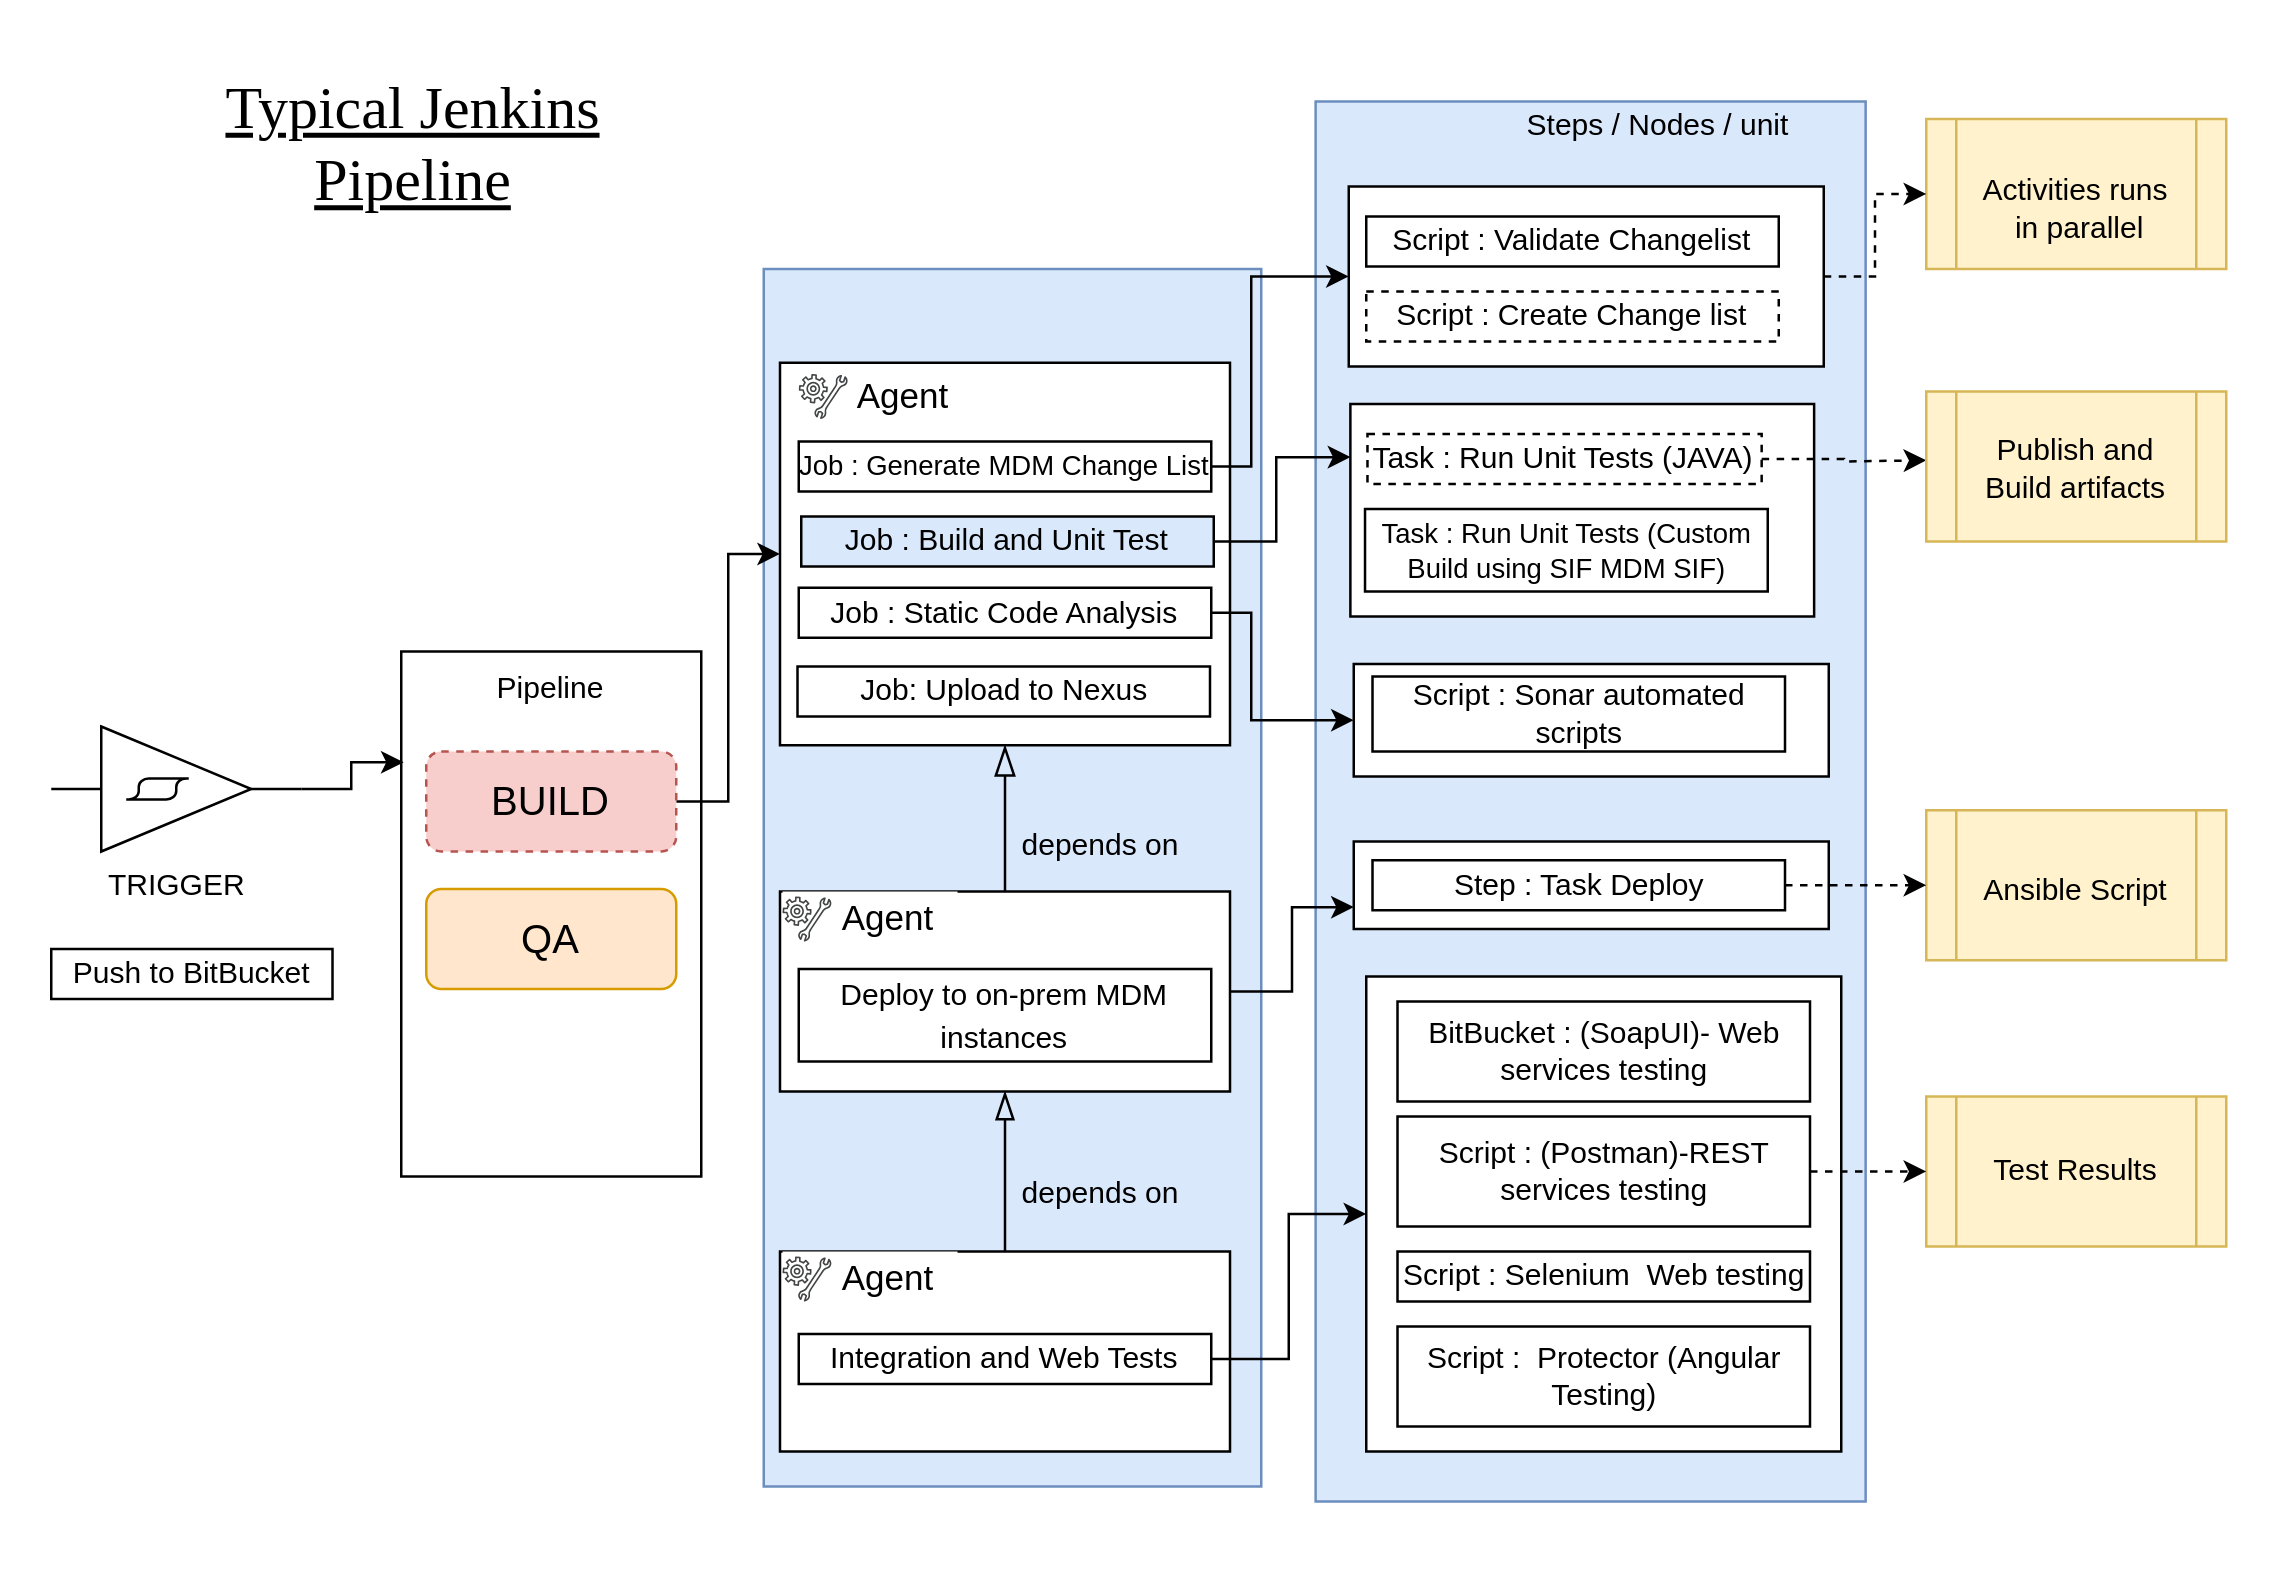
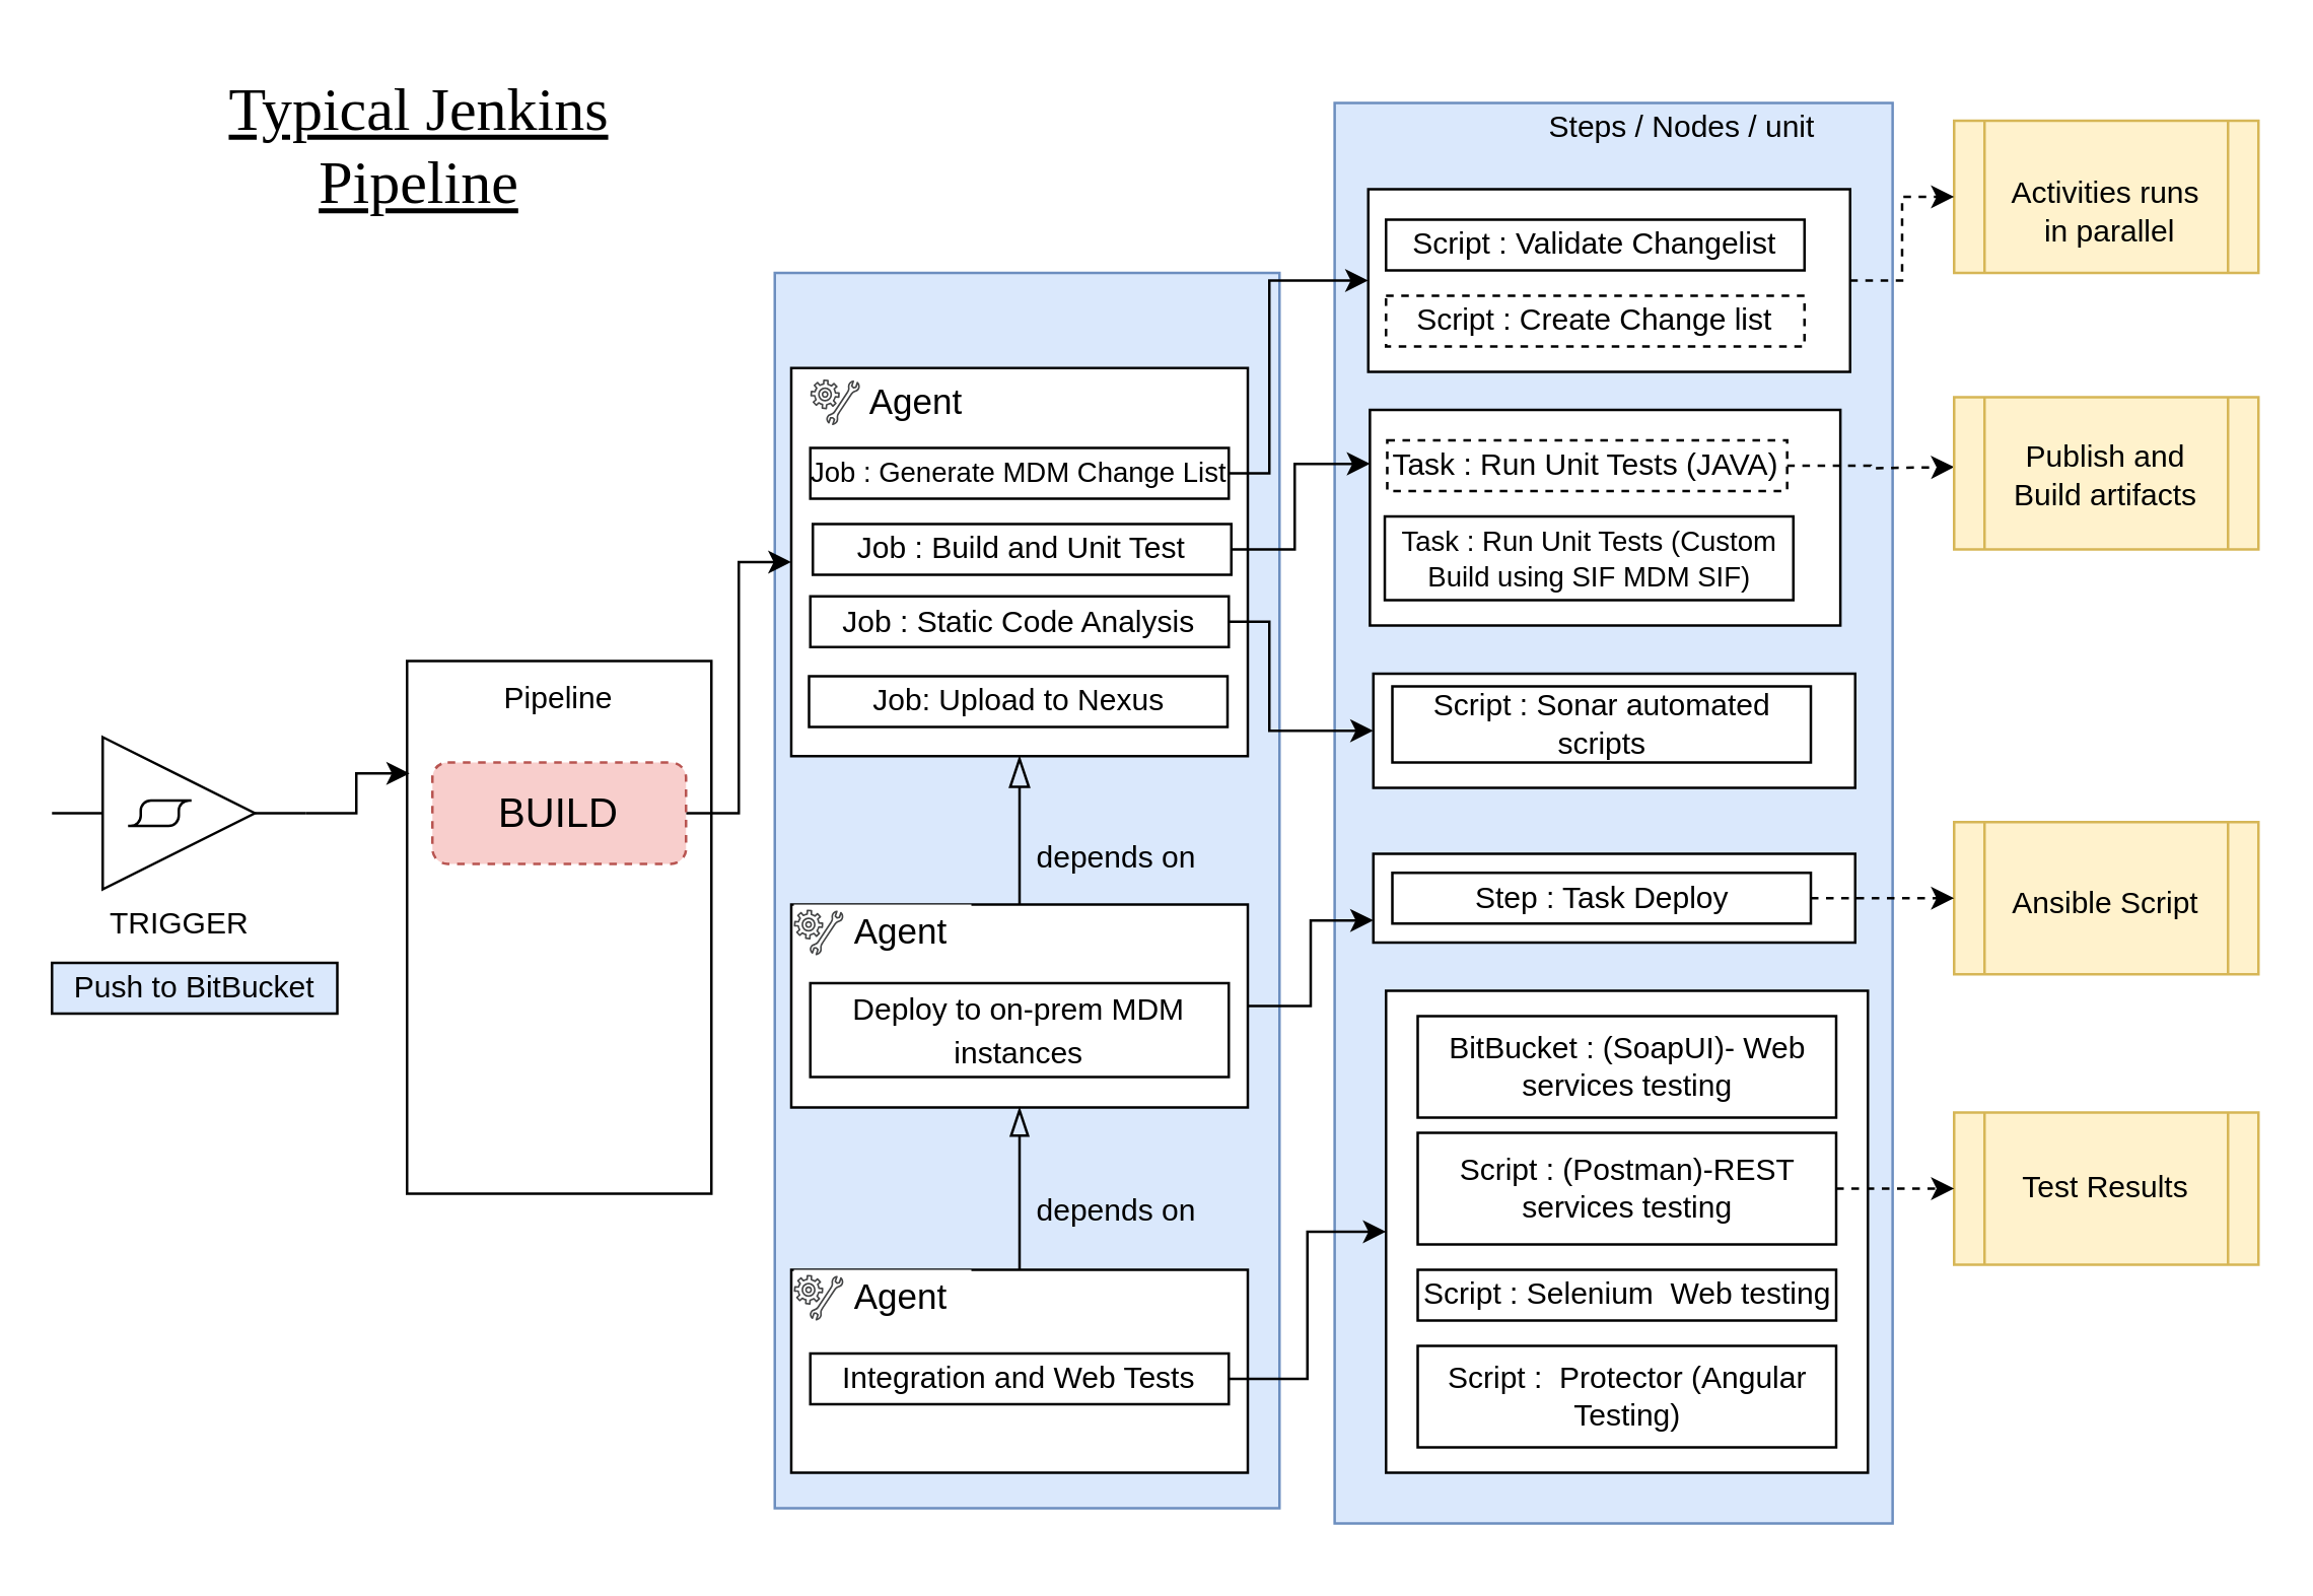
- <mxCell id="18" value="&lt;p class=&quot;MsoNormal&quot; align=&quot;center&quot; style=&quot;margin: 0cm ; line-height: 12.3pt ; font-size: 9pt ; font-family: &amp;#34;arial&amp;#34; , sans-serif&quot;&gt;&lt;span lang=&quot;EN-US&quot;&gt;Job : Build and Unit Test&lt;/span&gt;&lt;/p&gt;" style="rounded=0;whiteSpace=wrap;html=1;fontSize=12;spacing=0;fillColor=#dae8fc;" vertex="1" parent="1"><mxGeometry x="320" y="206" width="165" height="20" as="geometry" /></mxCell>
+ <mxCell id="18" value="&lt;p class=&quot;MsoNormal&quot; align=&quot;center&quot; style=&quot;margin: 0cm ; line-height: 12.3pt ; font-size: 9pt ; font-family: &amp;#34;arial&amp;#34; , sans-serif&quot;&gt;&lt;span lang=&quot;EN-US&quot;&gt;Job : Build and Unit Test&lt;/span&gt;&lt;/p&gt;" style="rounded=0;whiteSpace=wrap;html=1;fontSize=12;spacing=0;" vertex="1" parent="1"><mxGeometry x="320" y="206" width="165" height="20" as="geometry" /></mxCell>
- <mxCell id="13" value="TRIGGER" style="verticalLabelPosition=bottom;shadow=0;dashed=0;align=center;html=1;verticalAlign=top;shape=mxgraph.electrical.logic_gates.schmitt_trigger;" vertex="1" parent="1"><mxGeometry x="20" y="290" width="100" height="50" as="geometry" /></mxCell>
+ <mxCell id="13" value="TRIGGER" style="verticalLabelPosition=bottom;shadow=0;dashed=0;align=center;html=1;verticalAlign=top;shape=mxgraph.electrical.logic_gates.schmitt_trigger;" vertex="1" parent="1"><mxGeometry y="290" width="100" height="60" as="geometry" x="20" /></mxCell>
- <mxCell id="16" value="QA" style="rounded=1;whiteSpace=wrap;html=1;fontSize=16;fillColor=#ffe6cc;strokeColor=#d79b00;" vertex="1" parent="1"><mxGeometry x="170" y="355" width="100" height="40" as="geometry" /></mxCell>
- <mxCell id="38" value="&lt;p class=&quot;MsoNormal&quot; align=&quot;center&quot; style=&quot;margin: 0cm ; line-height: 12.3pt ; font-size: 9pt ; font-family: &amp;#34;arial&amp;#34; , sans-serif&quot;&gt;&lt;span lang=&quot;EN-US&quot;&gt;Push to BitBucket&lt;/span&gt;&lt;/p&gt;" style="rounded=0;whiteSpace=wrap;html=1;fontSize=12;spacing=0;" vertex="1" parent="1"><mxGeometry y="379" width="112.5" height="20" as="geometry" x="20" /></mxCell>
+ <mxCell id="38" value="&lt;p class=&quot;MsoNormal&quot; align=&quot;center&quot; style=&quot;margin: 0cm ; line-height: 12.3pt ; font-size: 9pt ; font-family: &amp;#34;arial&amp;#34; , sans-serif&quot;&gt;&lt;span lang=&quot;EN-US&quot;&gt;Push to BitBucket&lt;/span&gt;&lt;/p&gt;" style="rounded=0;whiteSpace=wrap;html=1;fontSize=12;spacing=0;fillColor=#dae8fc;" vertex="1" parent="1"><mxGeometry y="379" width="112.5" height="20" as="geometry" x="20" /></mxCell>
